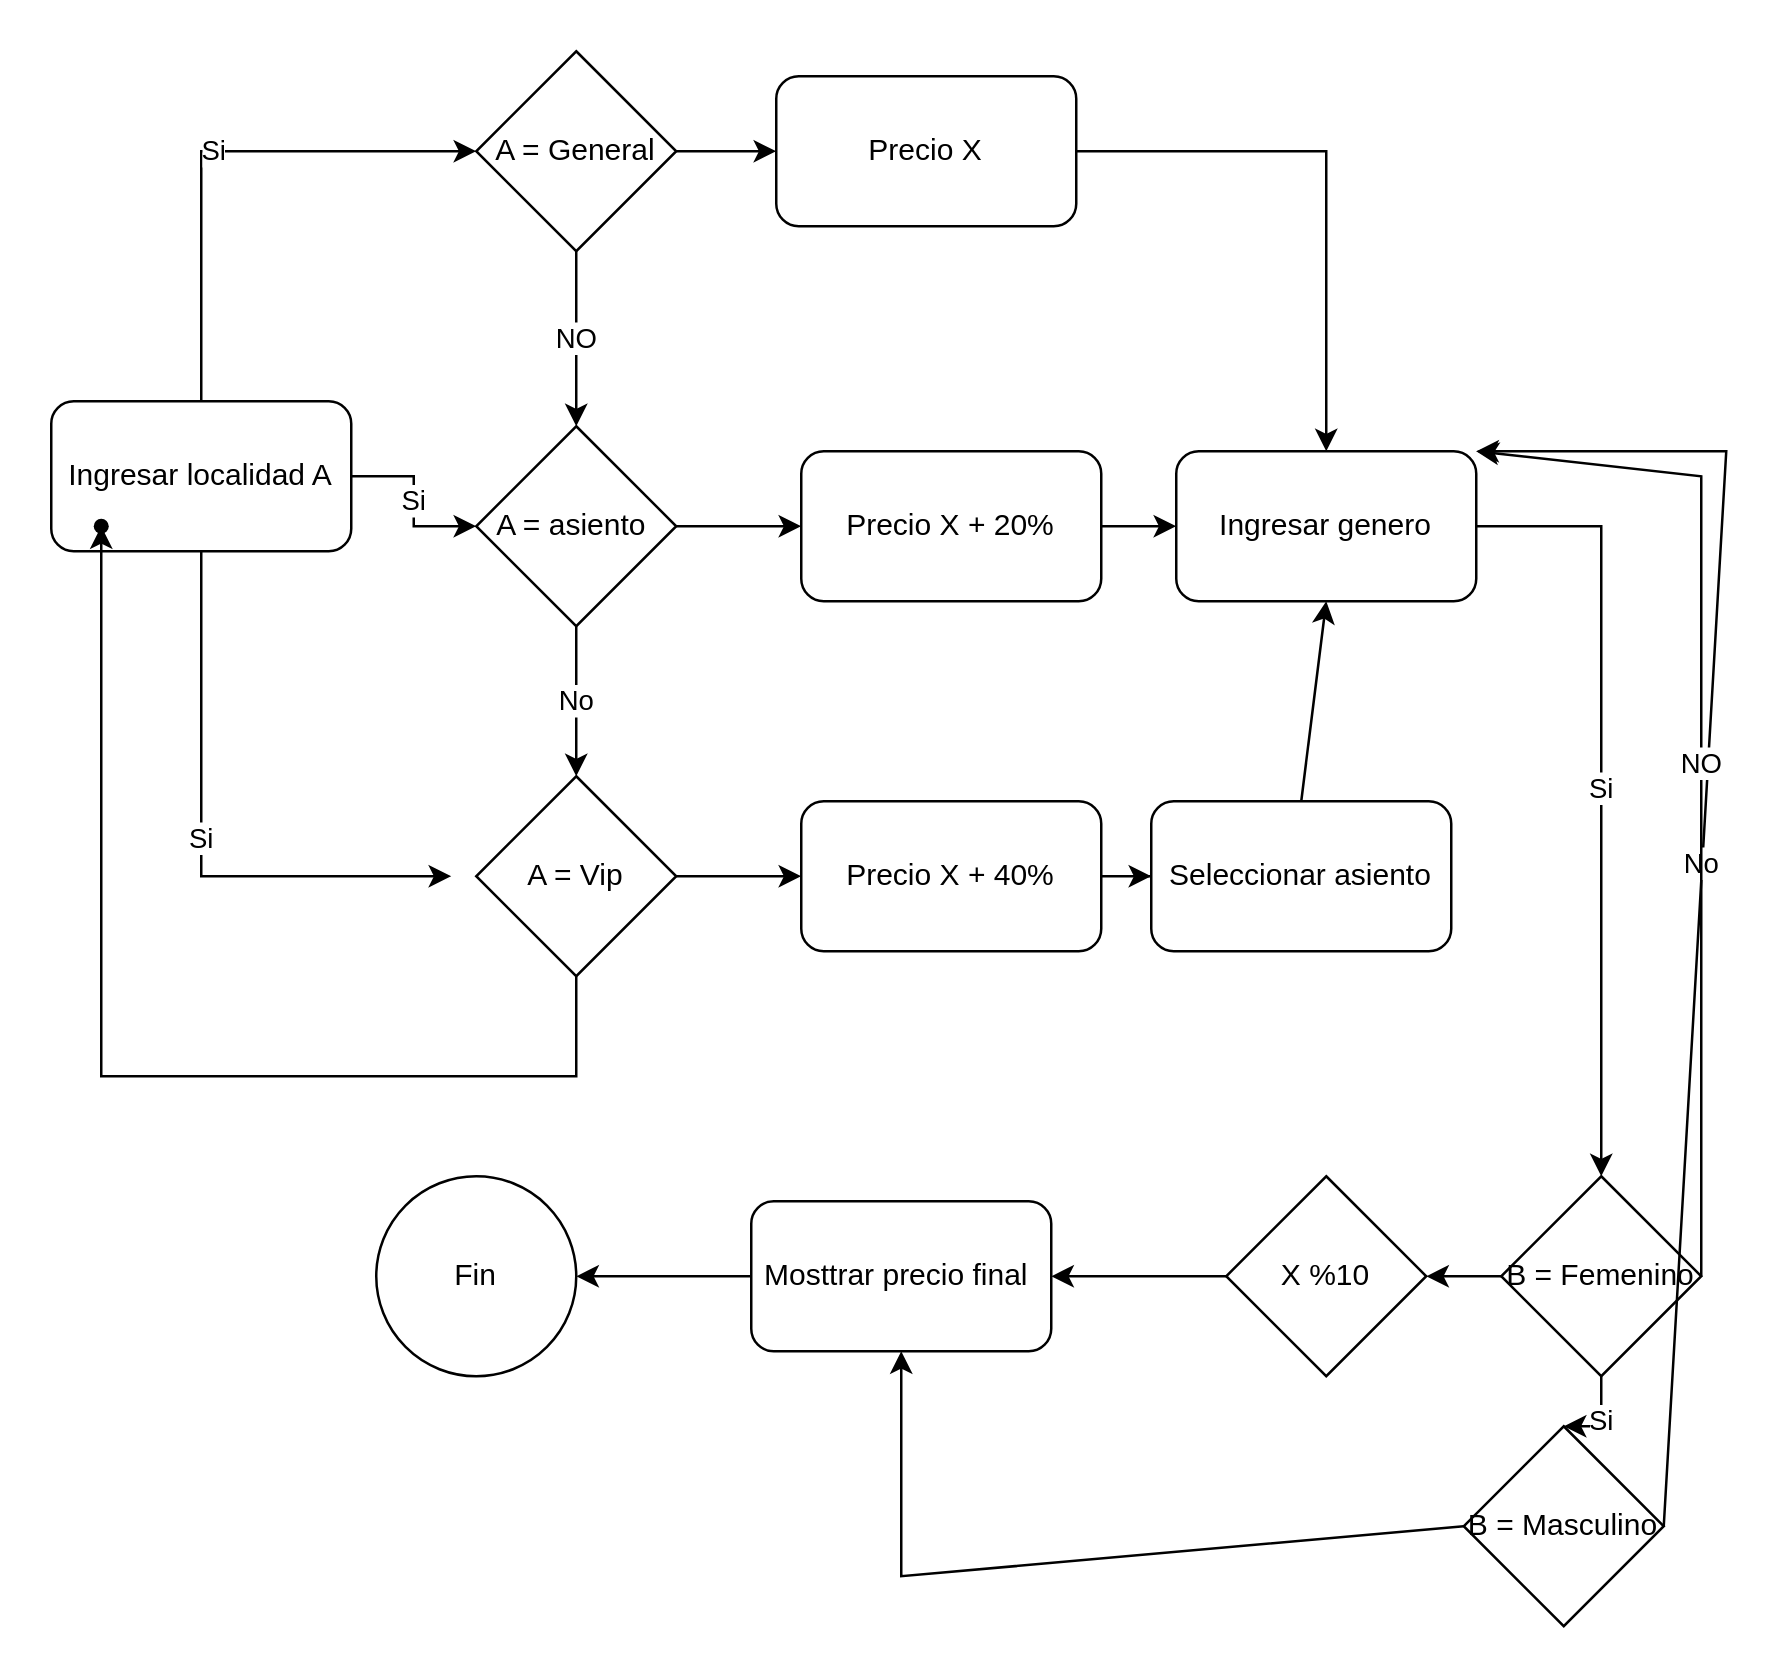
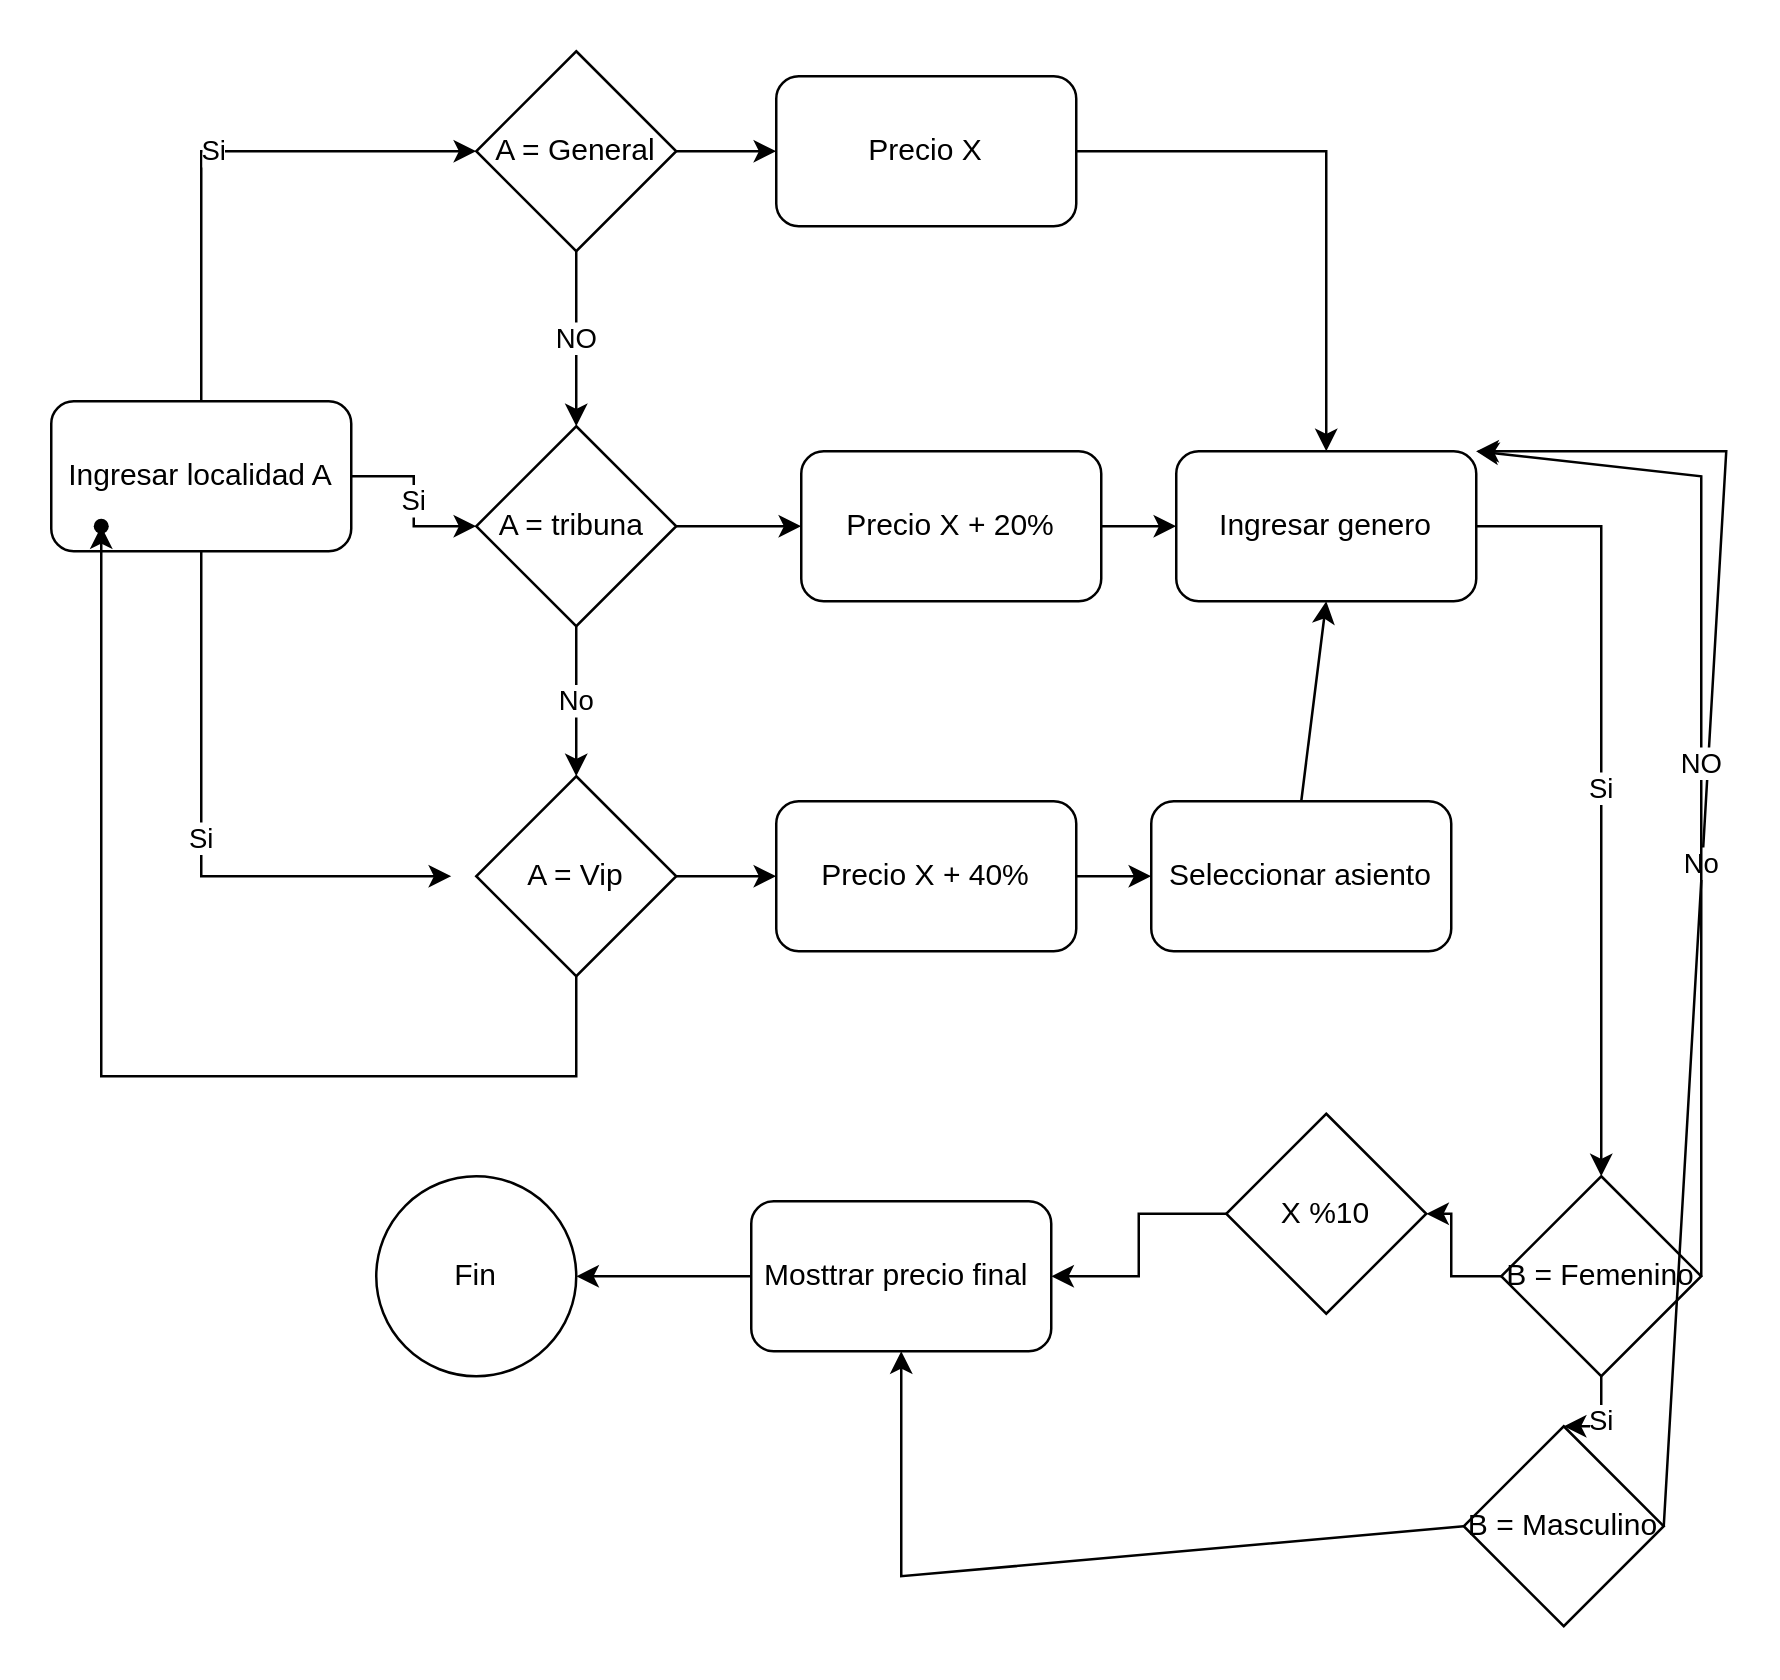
- <mxCell id="13" value="A = asiento&amp;nbsp;" style="rhombus;whiteSpace=wrap;html=1;" vertex="1" parent="1"><mxGeometry x="190" y="170" width="80" height="80" as="geometry" /></mxCell>
+ <mxCell id="13" value="A = tribuna&amp;nbsp;" style="rhombus;whiteSpace=wrap;html=1;" vertex="1" parent="1"><mxGeometry x="190" y="170" width="80" height="80" as="geometry" /></mxCell>
- <mxCell id="23" value="Precio X + 40%" style="rounded=1;whiteSpace=wrap;html=1;" vertex="1" parent="1"><mxGeometry x="320" y="320" width="120" height="60" as="geometry" /></mxCell>
+ <mxCell id="23" value="Precio X + 40%" style="rounded=1;whiteSpace=wrap;html=1;" vertex="1" parent="1"><mxGeometry x="310" y="320" width="120" height="60" as="geometry" /></mxCell>
- <mxCell id="33" value="X %10" style="rhombus;whiteSpace=wrap;html=1;" vertex="1" parent="1"><mxGeometry x="490" y="470" width="80" height="80" as="geometry" /></mxCell>
+ <mxCell id="33" value="X %10" style="rhombus;whiteSpace=wrap;html=1;" vertex="1" parent="1"><mxGeometry x="490" y="445" width="80" height="80" as="geometry" /></mxCell>
